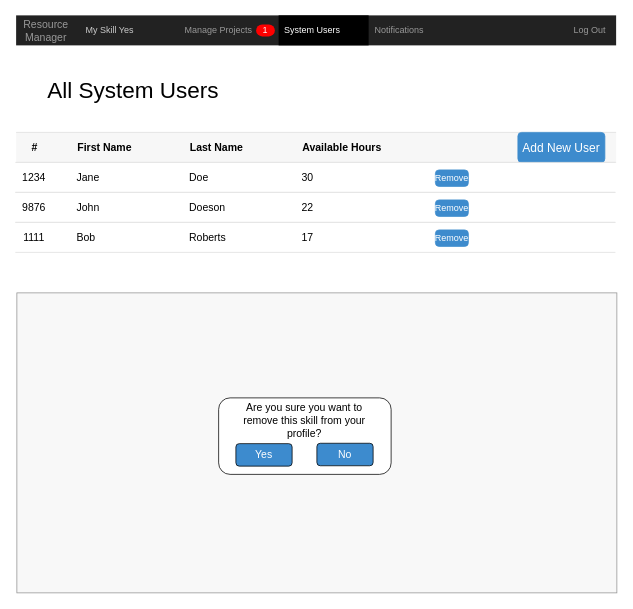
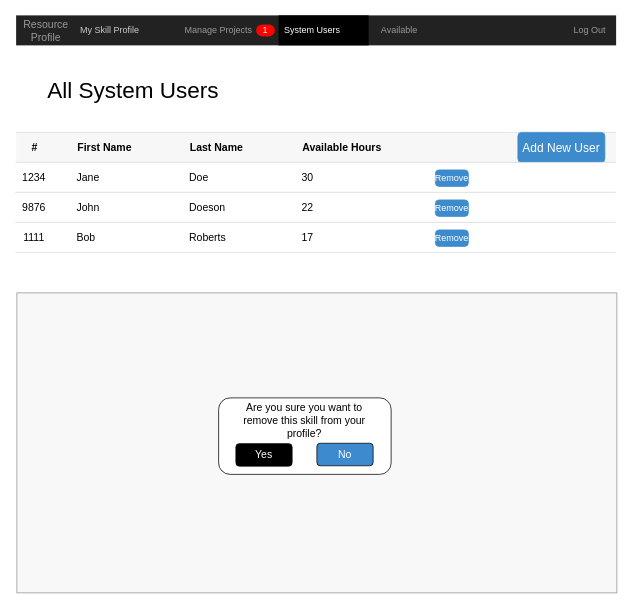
- <mxCell id="3" value="Resource Manager" style="html=1;shadow=0;dashed=0;fillColor=none;strokeColor=none;shape=mxgraph.bootstrap.rect;fontColor=#999999;fontSize=14;whiteSpace=wrap;" parent="2" vertex="1"><mxGeometry width="80" height="40" as="geometry" /></mxCell>
+ <mxCell id="3" value="Resource Profile" style="html=1;shadow=0;dashed=0;fillColor=none;strokeColor=none;shape=mxgraph.bootstrap.rect;fontColor=#999999;fontSize=14;whiteSpace=wrap;" parent="2" vertex="1"><mxGeometry width="80" height="40" as="geometry" /></mxCell>
- <mxCell id="4" value="&lt;font color=&quot;#cccccc&quot;&gt;My Skill Yes&lt;/font&gt;" style="html=1;shadow=0;dashed=0;shape=mxgraph.bootstrap.rect;fillColor=none;strokeColor=none;fontColor=#ffffff;spacingRight=30;whiteSpace=wrap;" parent="2" vertex="1"><mxGeometry x="80" width="120" height="40" as="geometry" /></mxCell>
+ <mxCell id="4" value="&lt;font color=&quot;#cccccc&quot;&gt;My Skill Profile&lt;/font&gt;" style="html=1;shadow=0;dashed=0;shape=mxgraph.bootstrap.rect;fillColor=none;strokeColor=none;fontColor=#ffffff;spacingRight=30;whiteSpace=wrap;" parent="2" vertex="1"><mxGeometry x="80" width="120" height="40" as="geometry" /></mxCell>
- <mxCell id="7" value="Notifications" style="html=1;shadow=0;dashed=0;fillColor=none;strokeColor=none;shape=mxgraph.bootstrap.rect;fontColor=#999999;whiteSpace=wrap;" parent="2" vertex="1"><mxGeometry x="476" width="70" height="40" as="geometry" /></mxCell>
+ <mxCell id="7" value="Available" style="html=1;shadow=0;dashed=0;fillColor=none;strokeColor=none;shape=mxgraph.bootstrap.rect;fontColor=#999999;whiteSpace=wrap;" parent="2" vertex="1"><mxGeometry x="476" width="70" height="40" as="geometry" /></mxCell>
- <mxCell id="39" value="&lt;font color=&quot;#ffffff&quot; style=&quot;font-size: 14px&quot;&gt;Yes&lt;/font&gt;" style="rounded=1;whiteSpace=wrap;html=1;fillColor=#3D8BCE;" parent="1" vertex="1"><mxGeometry x="314" y="591" width="75" height="30" as="geometry" /></mxCell>
+ <mxCell id="39" value="&lt;font color=&quot;#ffffff&quot; style=&quot;font-size: 14px&quot;&gt;Yes&lt;/font&gt;" style="rounded=1;whiteSpace=wrap;html=1;fillColor=#000000;" parent="1" vertex="1"><mxGeometry x="314" y="591" width="75" height="30" as="geometry" /></mxCell>
